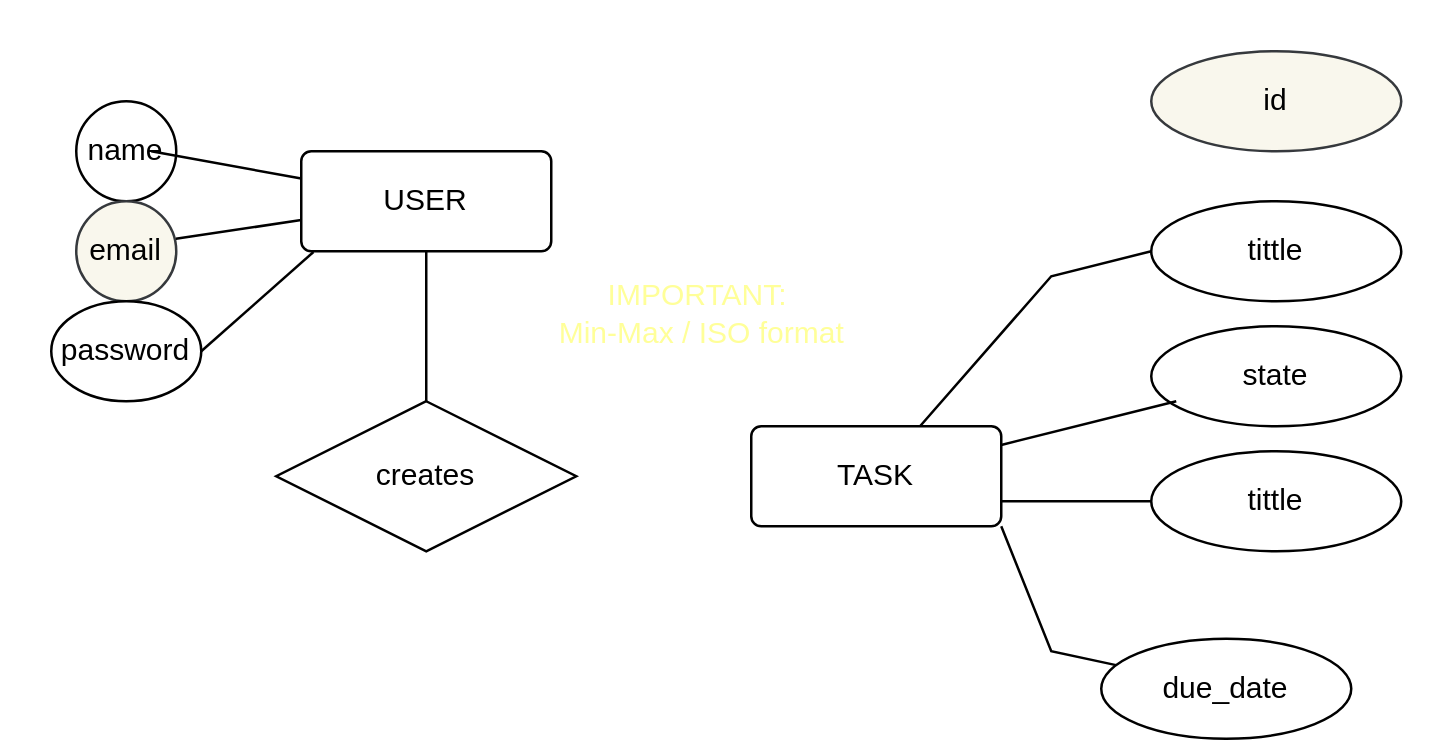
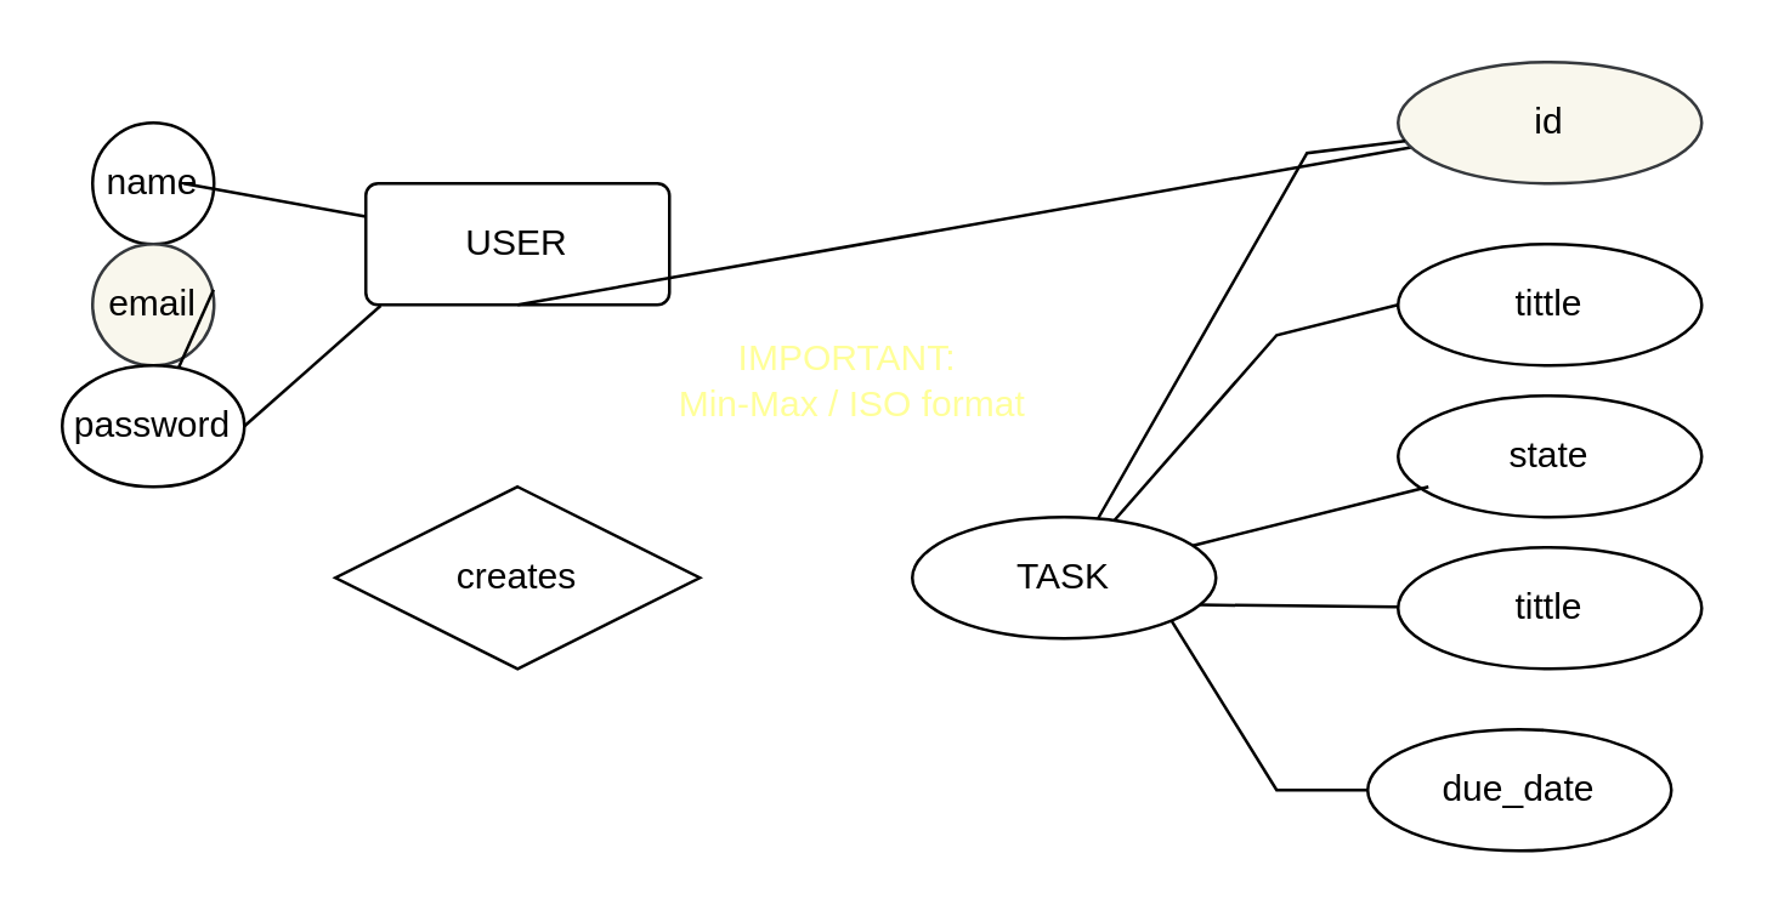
- <mxCell id="10" value="" style="endArrow=none;html=1;rounded=0;exitX=0.996;exitY=0.376;exitDx=0;exitDy=0;exitPerimeter=0;" edge="1" parent="1" source="7" target="2"><mxGeometry relative="1" as="geometry"><mxPoint x="70" y="70" as="sourcePoint" /><mxPoint x="120" y="80" as="targetPoint" /></mxGeometry></mxCell>
+ <mxCell id="10" value="" style="endArrow=none;html=1;rounded=0;exitX=0.996;exitY=0.376;exitDx=0;exitDy=0;exitPerimeter=0;" edge="1" parent="1" source="7" target="8"><mxGeometry relative="1" as="geometry"><mxPoint x="70" y="70" as="sourcePoint" /><mxPoint x="120" y="80" as="targetPoint" /></mxGeometry></mxCell>
+ <mxCell id="21" value="" style="endArrow=none;html=1;rounded=0;" edge="1" parent="1" target="20" source="3"><mxGeometry relative="1" as="geometry"><mxPoint x="410" y="0" as="sourcePoint" /><mxPoint x="480" y="0" as="targetPoint" /><Array as="points"><mxPoint x="430" y="50" /></Array></mxGeometry></mxCell>
- <mxCell id="5" value="" style="endArrow=none;html=1;rounded=0;exitX=0.5;exitY=1;exitDx=0;exitDy=0;entryX=0.5;entryY=0;entryDx=0;entryDy=0;" edge="1" parent="1" source="2" target="4"><mxGeometry relative="1" as="geometry"><mxPoint x="130" y="170" as="sourcePoint" /><mxPoint x="290" y="170" as="targetPoint" /></mxGeometry></mxCell>
+ <mxCell id="5" value="" style="endArrow=none;html=1;rounded=0;exitX=0.5;exitY=1;exitDx=0;exitDy=0;" edge="1" parent="1" source="2" target="20"><mxGeometry relative="1" as="geometry"><mxPoint x="130" y="170" as="sourcePoint" /><mxPoint x="290" y="170" as="targetPoint" /></mxGeometry></mxCell>
- <mxCell id="3" value="TASK" style="rounded=1;arcSize=10;whiteSpace=wrap;html=1;align=center;fillColor=default;" vertex="1" parent="1"><mxGeometry x="300" y="170" width="100" height="40" as="geometry" /></mxCell>
+ <mxCell id="3" value="TASK" style="ellipse;arcSize=10;whiteSpace=wrap;html=1;align=center;fillColor=default;" vertex="1" parent="1"><mxGeometry x="300" y="170" width="100" height="40" as="geometry" /></mxCell>
- <mxCell id="15" value="due_date" style="ellipse;whiteSpace=wrap;html=1;align=center;fillColor=default;" vertex="1" parent="1"><mxGeometry x="440" y="255" width="100" height="40" as="geometry" /></mxCell>
+ <mxCell id="15" value="due_date" style="ellipse;whiteSpace=wrap;html=1;align=center;fillColor=default;" vertex="1" parent="1"><mxGeometry x="450" y="240" width="100" height="40" as="geometry" /></mxCell>
